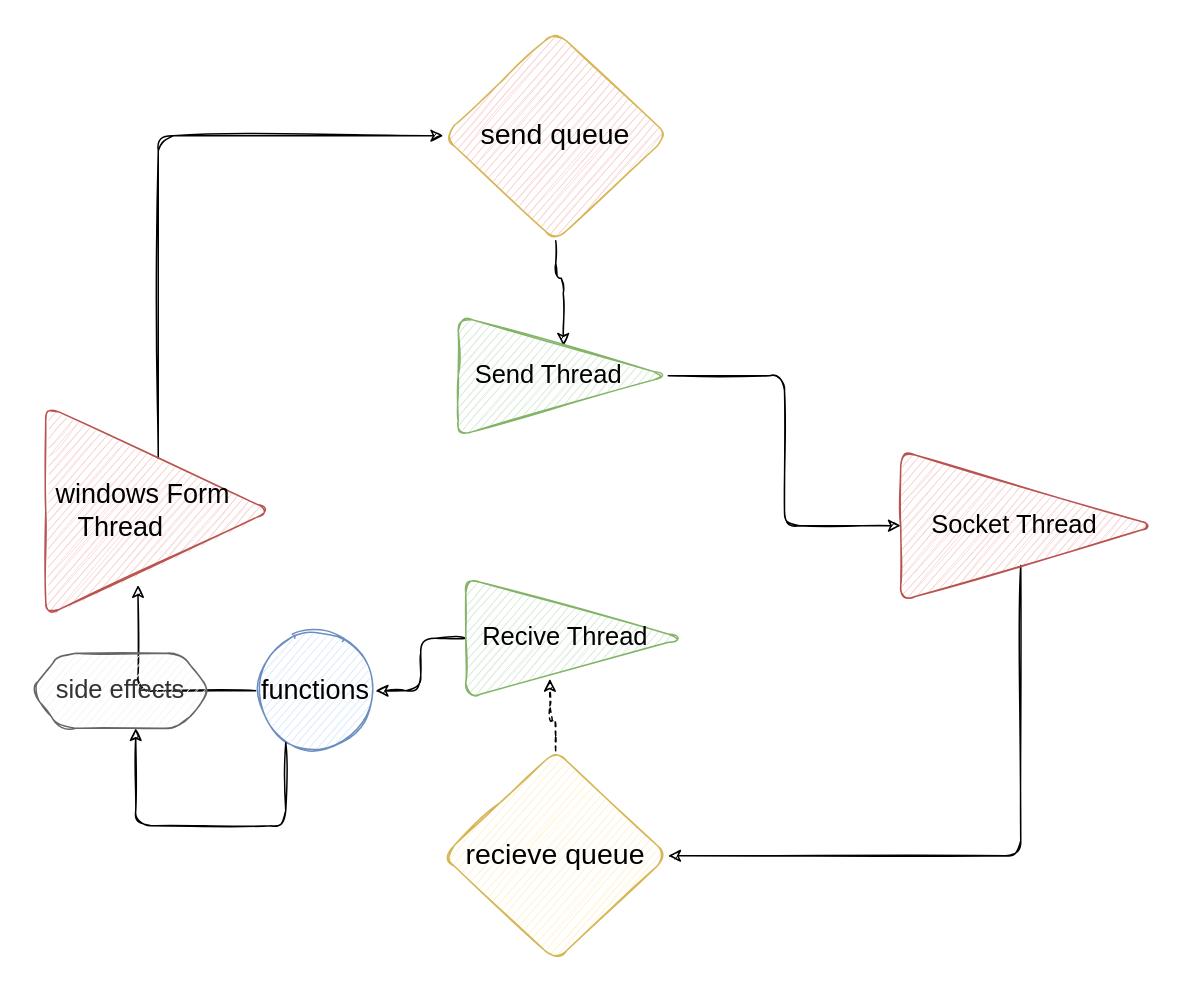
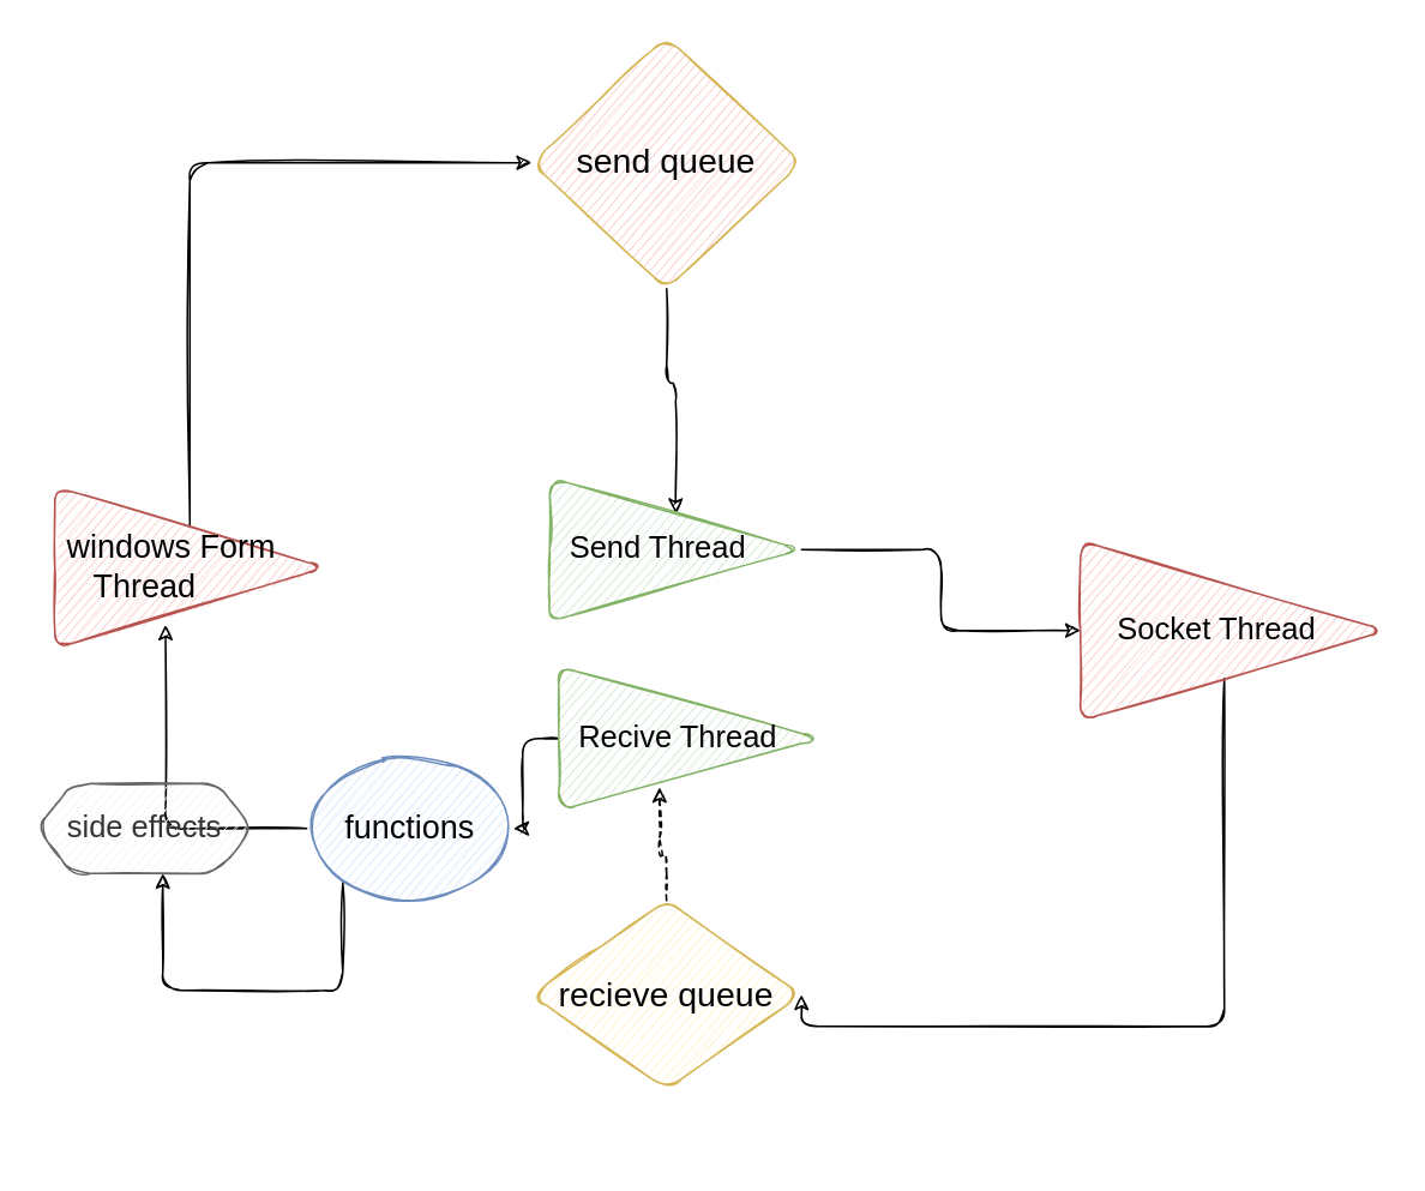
- <mxCell id="9" value="&lt;font style=&quot;font-size: 17px&quot;&gt;&amp;nbsp; Send Thread&lt;/font&gt;" style="triangle;whiteSpace=wrap;html=1;rounded=1;sketch=1;strokeWidth=1;align=left;fillColor=#d5e8d4;strokeColor=#82b366;" vertex="1" parent="1"><mxGeometry x="305" y="210" width="140" height="80" as="geometry" /></mxCell>
+ <mxCell id="9" value="&lt;font style=&quot;font-size: 17px&quot;&gt;&amp;nbsp; Send Thread&lt;/font&gt;" style="triangle;whiteSpace=wrap;html=1;rounded=1;sketch=1;strokeWidth=1;align=left;fillColor=#d5e8d4;strokeColor=#82b366;" vertex="1" parent="1"><mxGeometry x="305" y="265" width="140" height="80" as="geometry" /></mxCell>
- <mxCell id="3" value="&lt;font style=&quot;font-size: 18px&quot;&gt;&amp;nbsp;windows Form&lt;br&gt;&amp;nbsp; &amp;nbsp; Thread&lt;br&gt;&lt;/font&gt;" style="triangle;whiteSpace=wrap;html=1;align=left;sketch=1;rounded=1;direction=east;fillColor=#f8cecc;strokeColor=#b85450;" vertex="1" parent="1"><mxGeometry x="30" y="270" width="150" height="140" as="geometry" /></mxCell>
+ <mxCell id="3" value="&lt;font style=&quot;font-size: 18px&quot;&gt;&amp;nbsp;windows Form&lt;br&gt;&amp;nbsp; &amp;nbsp; Thread&lt;br&gt;&lt;/font&gt;" style="triangle;whiteSpace=wrap;html=1;align=left;sketch=1;rounded=1;direction=east;fillColor=#f8cecc;strokeColor=#b85450;" vertex="1" parent="1"><mxGeometry x="30" y="270" width="150" height="90" as="geometry" /></mxCell>
- <mxCell id="11" value="&lt;font style=&quot;font-size: 17px&quot;&gt;&amp;nbsp; Recive Thread&lt;/font&gt;" style="triangle;whiteSpace=wrap;html=1;rounded=1;sketch=1;strokeWidth=1;align=left;fillColor=#d5e8d4;strokeColor=#82b366;" vertex="1" parent="1"><mxGeometry x="310" y="385" width="145" height="80" as="geometry" /></mxCell>
+ <mxCell id="11" value="&lt;font style=&quot;font-size: 17px&quot;&gt;&amp;nbsp; Recive Thread&lt;/font&gt;" style="triangle;whiteSpace=wrap;html=1;rounded=1;sketch=1;strokeWidth=1;align=left;fillColor=#d5e8d4;strokeColor=#82b366;" vertex="1" parent="1"><mxGeometry x="310" y="370" width="145" height="80" as="geometry" /></mxCell>
- <mxCell id="15" value="&lt;font style=&quot;font-size: 18px&quot;&gt;functions&lt;/font&gt;" style="ellipse;whiteSpace=wrap;html=1;aspect=fixed;rounded=1;sketch=1;strokeWidth=1;align=center;fillColor=#dae8fc;strokeColor=#6c8ebf;" vertex="1" parent="1"><mxGeometry x="170" y="420" width="80" height="80" as="geometry" /></mxCell>
+ <mxCell id="15" value="&lt;font style=&quot;font-size: 18px&quot;&gt;functions&lt;/font&gt;" style="ellipse;whiteSpace=wrap;html=1;aspect=fixed;rounded=1;sketch=1;strokeWidth=1;align=center;fillColor=#dae8fc;strokeColor=#6c8ebf;" vertex="1" parent="1"><mxGeometry x="170" y="420" width="115" height="80" as="geometry" /></mxCell>
- <mxCell id="13" value="&lt;font style=&quot;font-size: 19px&quot;&gt;recieve queue&lt;/font&gt;" style="rhombus;whiteSpace=wrap;html=1;rounded=1;sketch=1;align=center;strokeWidth=1;fillColor=#fff2cc;strokeColor=#d6b656;" vertex="1" parent="1"><mxGeometry x="295" y="500" width="150" height="140" as="geometry" /></mxCell>
+ <mxCell id="13" value="&lt;font style=&quot;font-size: 19px&quot;&gt;recieve queue&lt;/font&gt;" style="rhombus;whiteSpace=wrap;html=1;rounded=1;sketch=1;align=center;strokeWidth=1;fillColor=#fff2cc;strokeColor=#d6b656;" vertex="1" parent="1"><mxGeometry x="295" y="500" width="150" height="105" as="geometry" /></mxCell>
